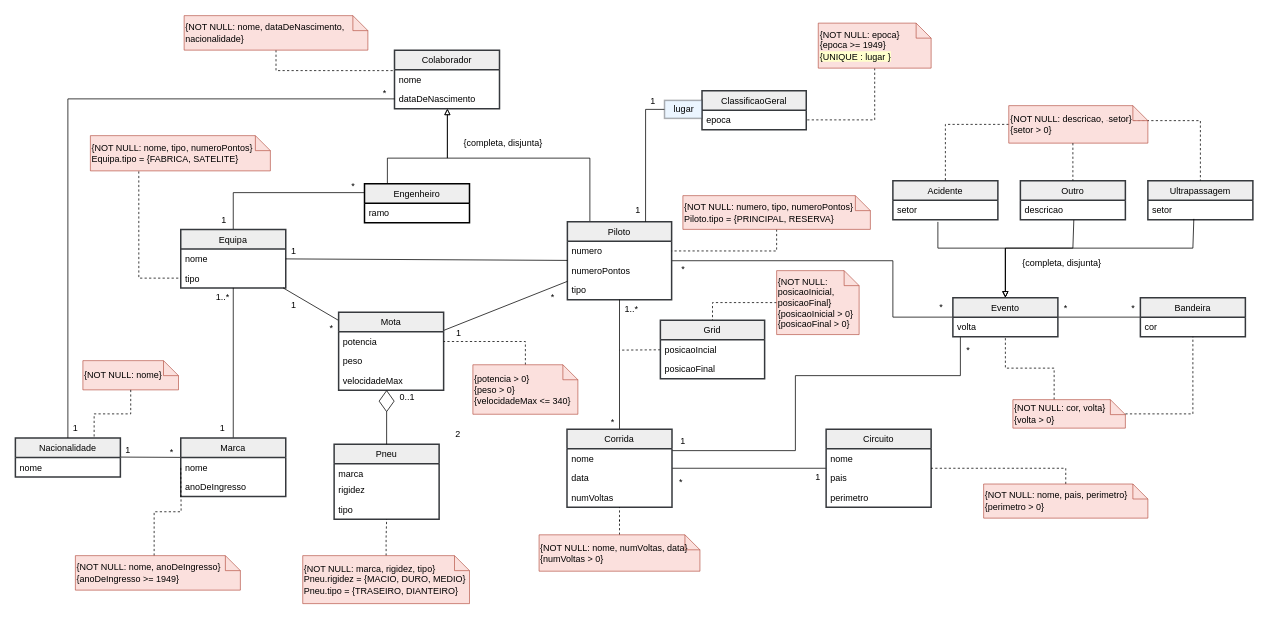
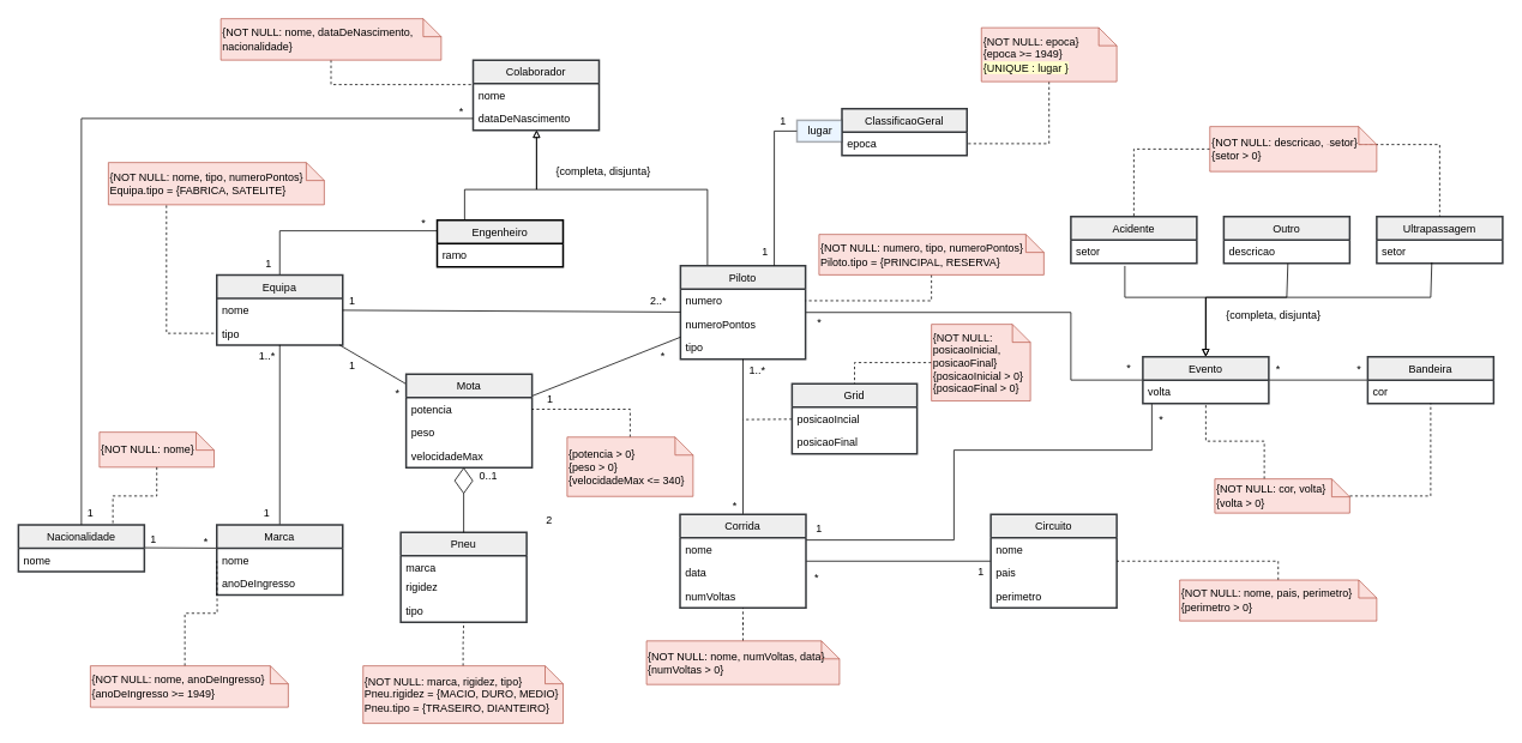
- <mxCell id="125" style="edgeStyle=orthogonalEdgeStyle;rounded=0;sketch=0;jumpSize=6;orthogonalLoop=1;jettySize=auto;html=1;dashed=1;startArrow=none;startFill=0;endArrow=none;endFill=0;targetPerimeterSpacing=0;strokeWidth=1;" parent="1" source="101" target="51" edge="1"><mxGeometry relative="1" as="geometry"><mxPoint x="1484.5" y="180" as="sourcePoint" /><mxPoint x="1610" y="250" as="targetPoint" /><Array as="points"><mxPoint x="1430" y="210" /><mxPoint x="1430" y="210" /></Array></mxGeometry></mxCell>
+ <mxCell id="39" value="2..*" style="text;html=1;align=center;verticalAlign=middle;resizable=0;points=[];autosize=1;strokeColor=none;fillColor=none;" parent="1" vertex="1"><mxGeometry x="715.5" y="324" width="30" height="20" as="geometry" /></mxCell>
